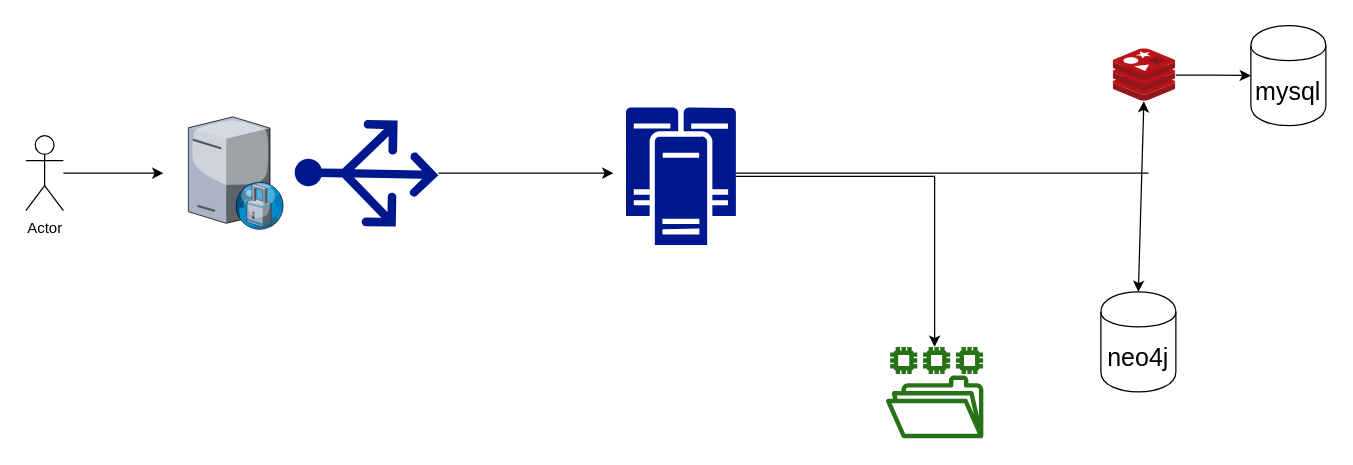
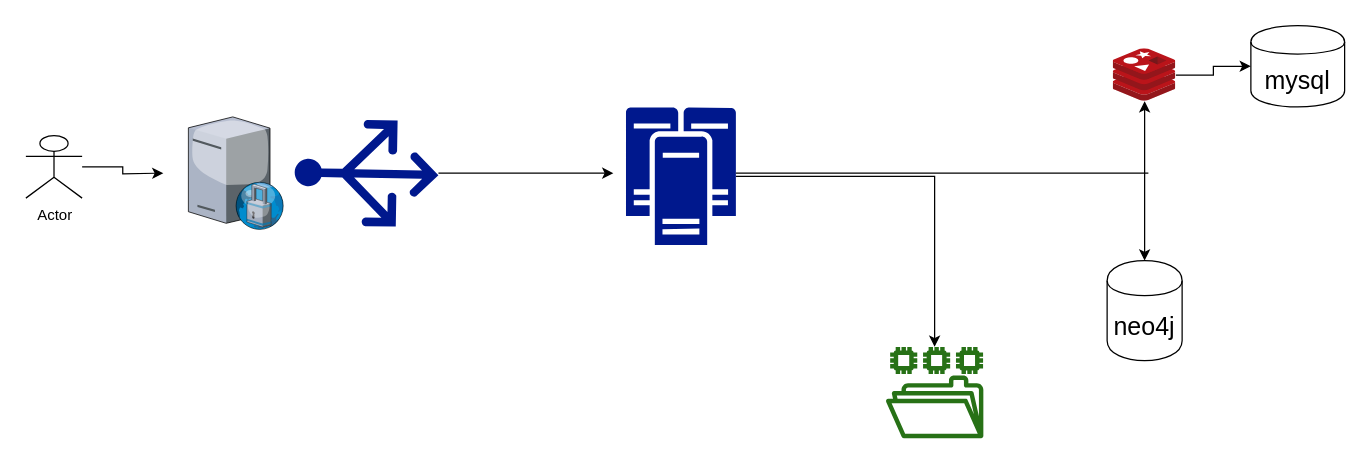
- <mxCell id="7" value="mysql&lt;br style=&quot;font-size: 20px&quot;&gt;" style="shape=cylinder;whiteSpace=wrap;html=1;boundedLbl=1;backgroundOutline=1;fontSize=20;" parent="1" vertex="1"><mxGeometry x="1000" y="20" width="60" height="80" as="geometry" /></mxCell>
+ <mxCell id="7" value="mysql&lt;br style=&quot;font-size: 20px&quot;&gt;" style="shape=cylinder;whiteSpace=wrap;html=1;boundedLbl=1;backgroundOutline=1;fontSize=20;" parent="1" vertex="1"><mxGeometry x="1000" y="20" width="75" height="65" as="geometry" /></mxCell>
- <mxCell id="3" value="Actor" style="shape=umlActor;verticalLabelPosition=bottom;labelBackgroundColor=#ffffff;verticalAlign=top;html=1;outlineConnect=0;" parent="1" vertex="1"><mxGeometry x="20" y="108" width="30" height="60" as="geometry" /></mxCell>
+ <mxCell id="3" value="Actor" style="shape=umlActor;verticalLabelPosition=bottom;labelBackgroundColor=#ffffff;verticalAlign=top;html=1;outlineConnect=0;" parent="1" vertex="1"><mxGeometry x="20" y="108" width="45" height="50" as="geometry" /></mxCell>
- <mxCell id="8" value="neo4j" style="shape=cylinder;whiteSpace=wrap;html=1;boundedLbl=1;backgroundOutline=1;fontSize=20;" parent="1" vertex="1"><mxGeometry x="880" y="233" width="60" height="80" as="geometry" /></mxCell>
+ <mxCell id="8" value="neo4j" style="shape=cylinder;whiteSpace=wrap;html=1;boundedLbl=1;backgroundOutline=1;fontSize=20;" parent="1" vertex="1"><mxGeometry x="885" y="208" width="60" height="80" as="geometry" /></mxCell>
